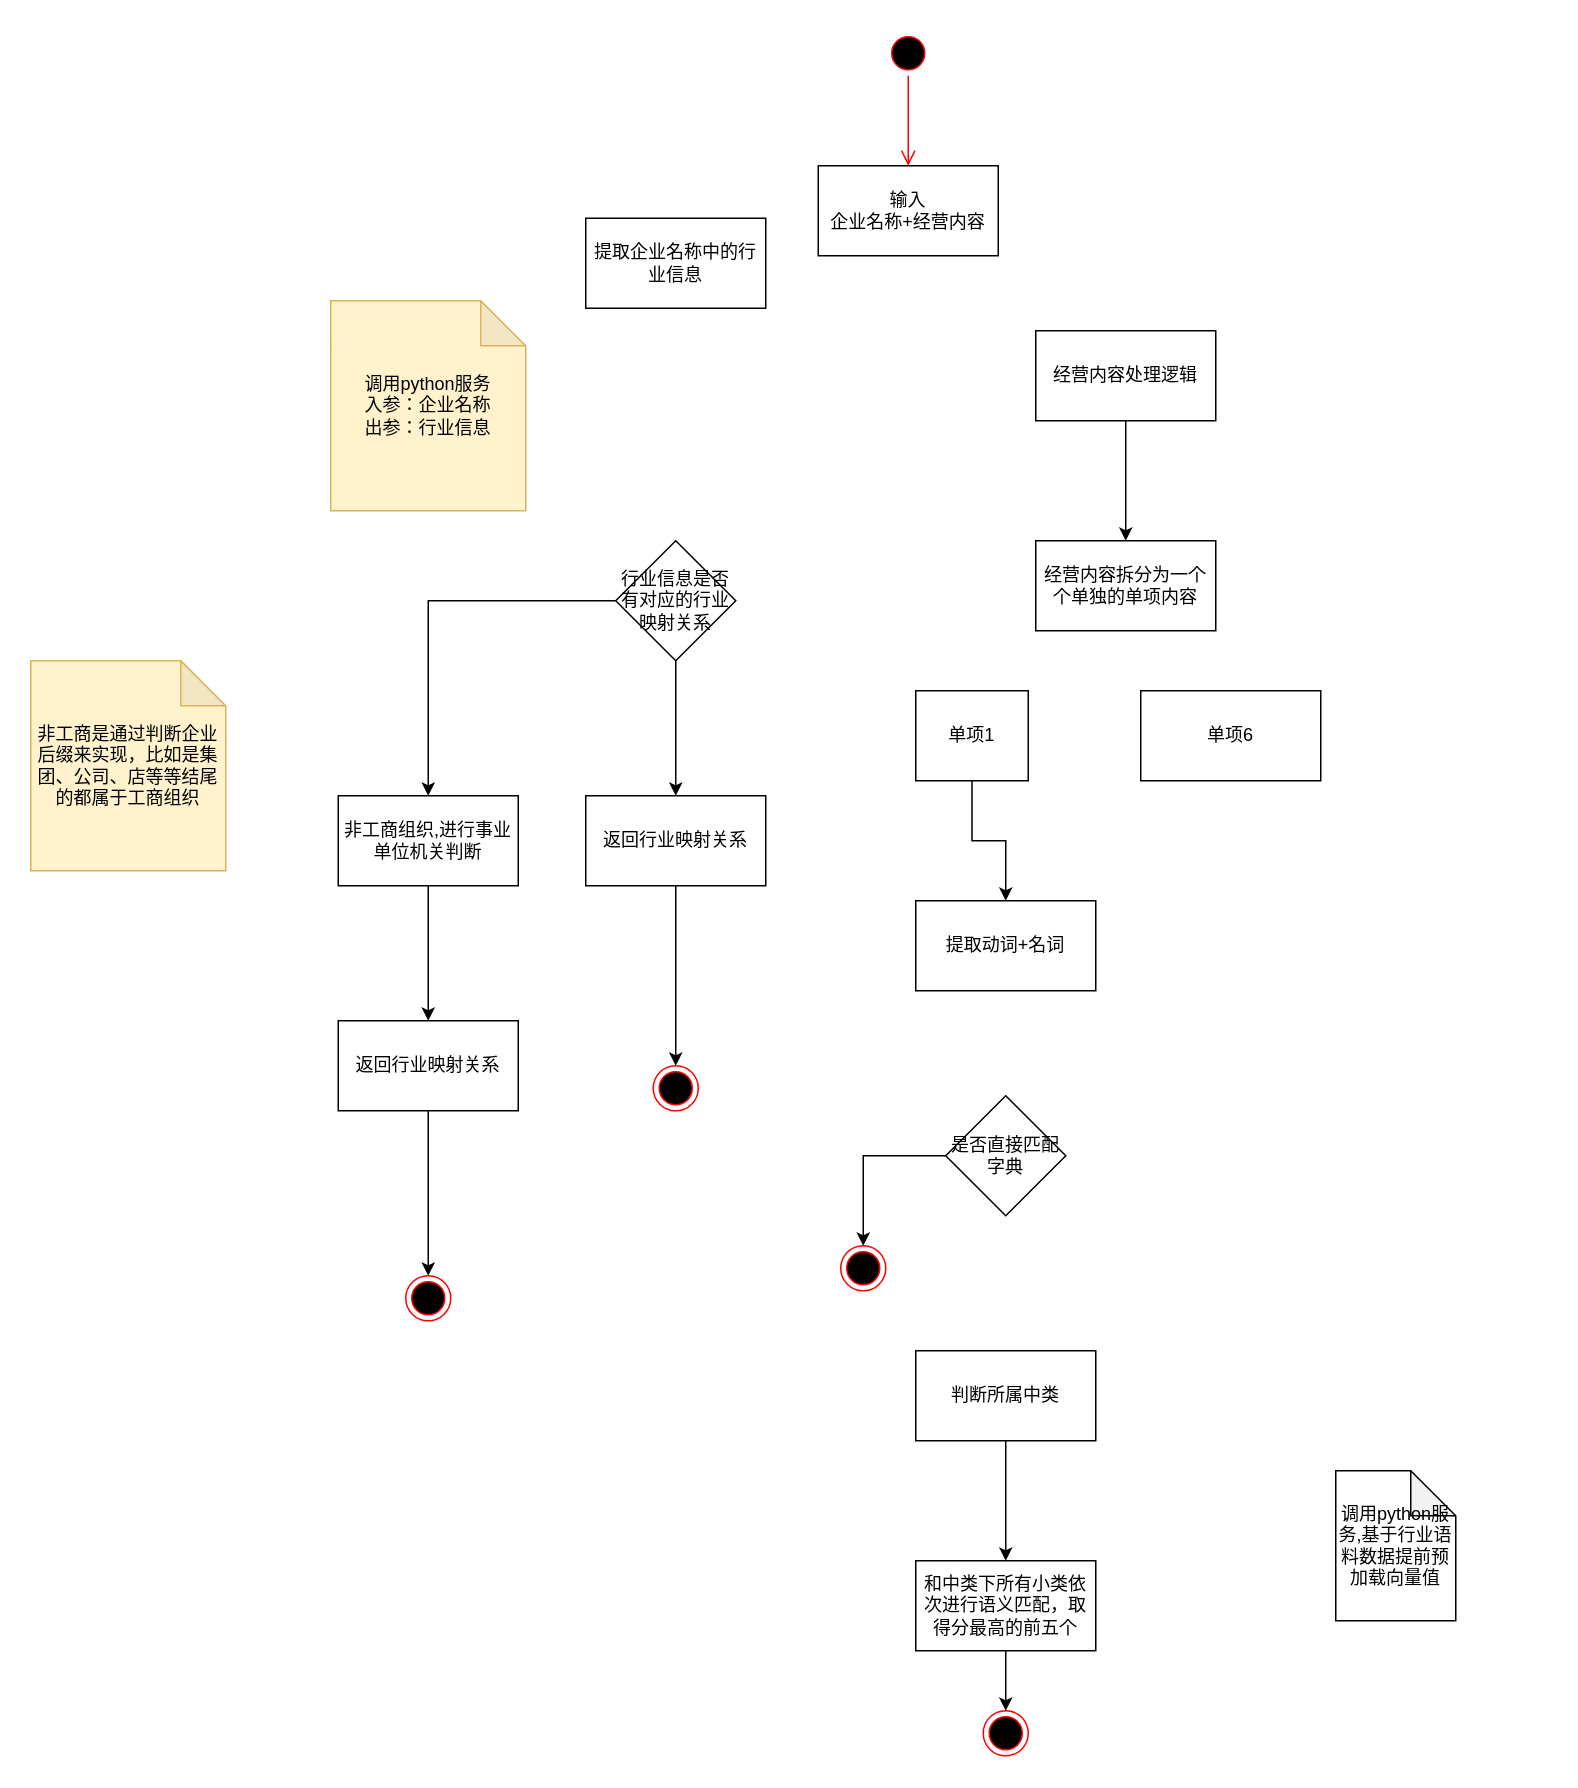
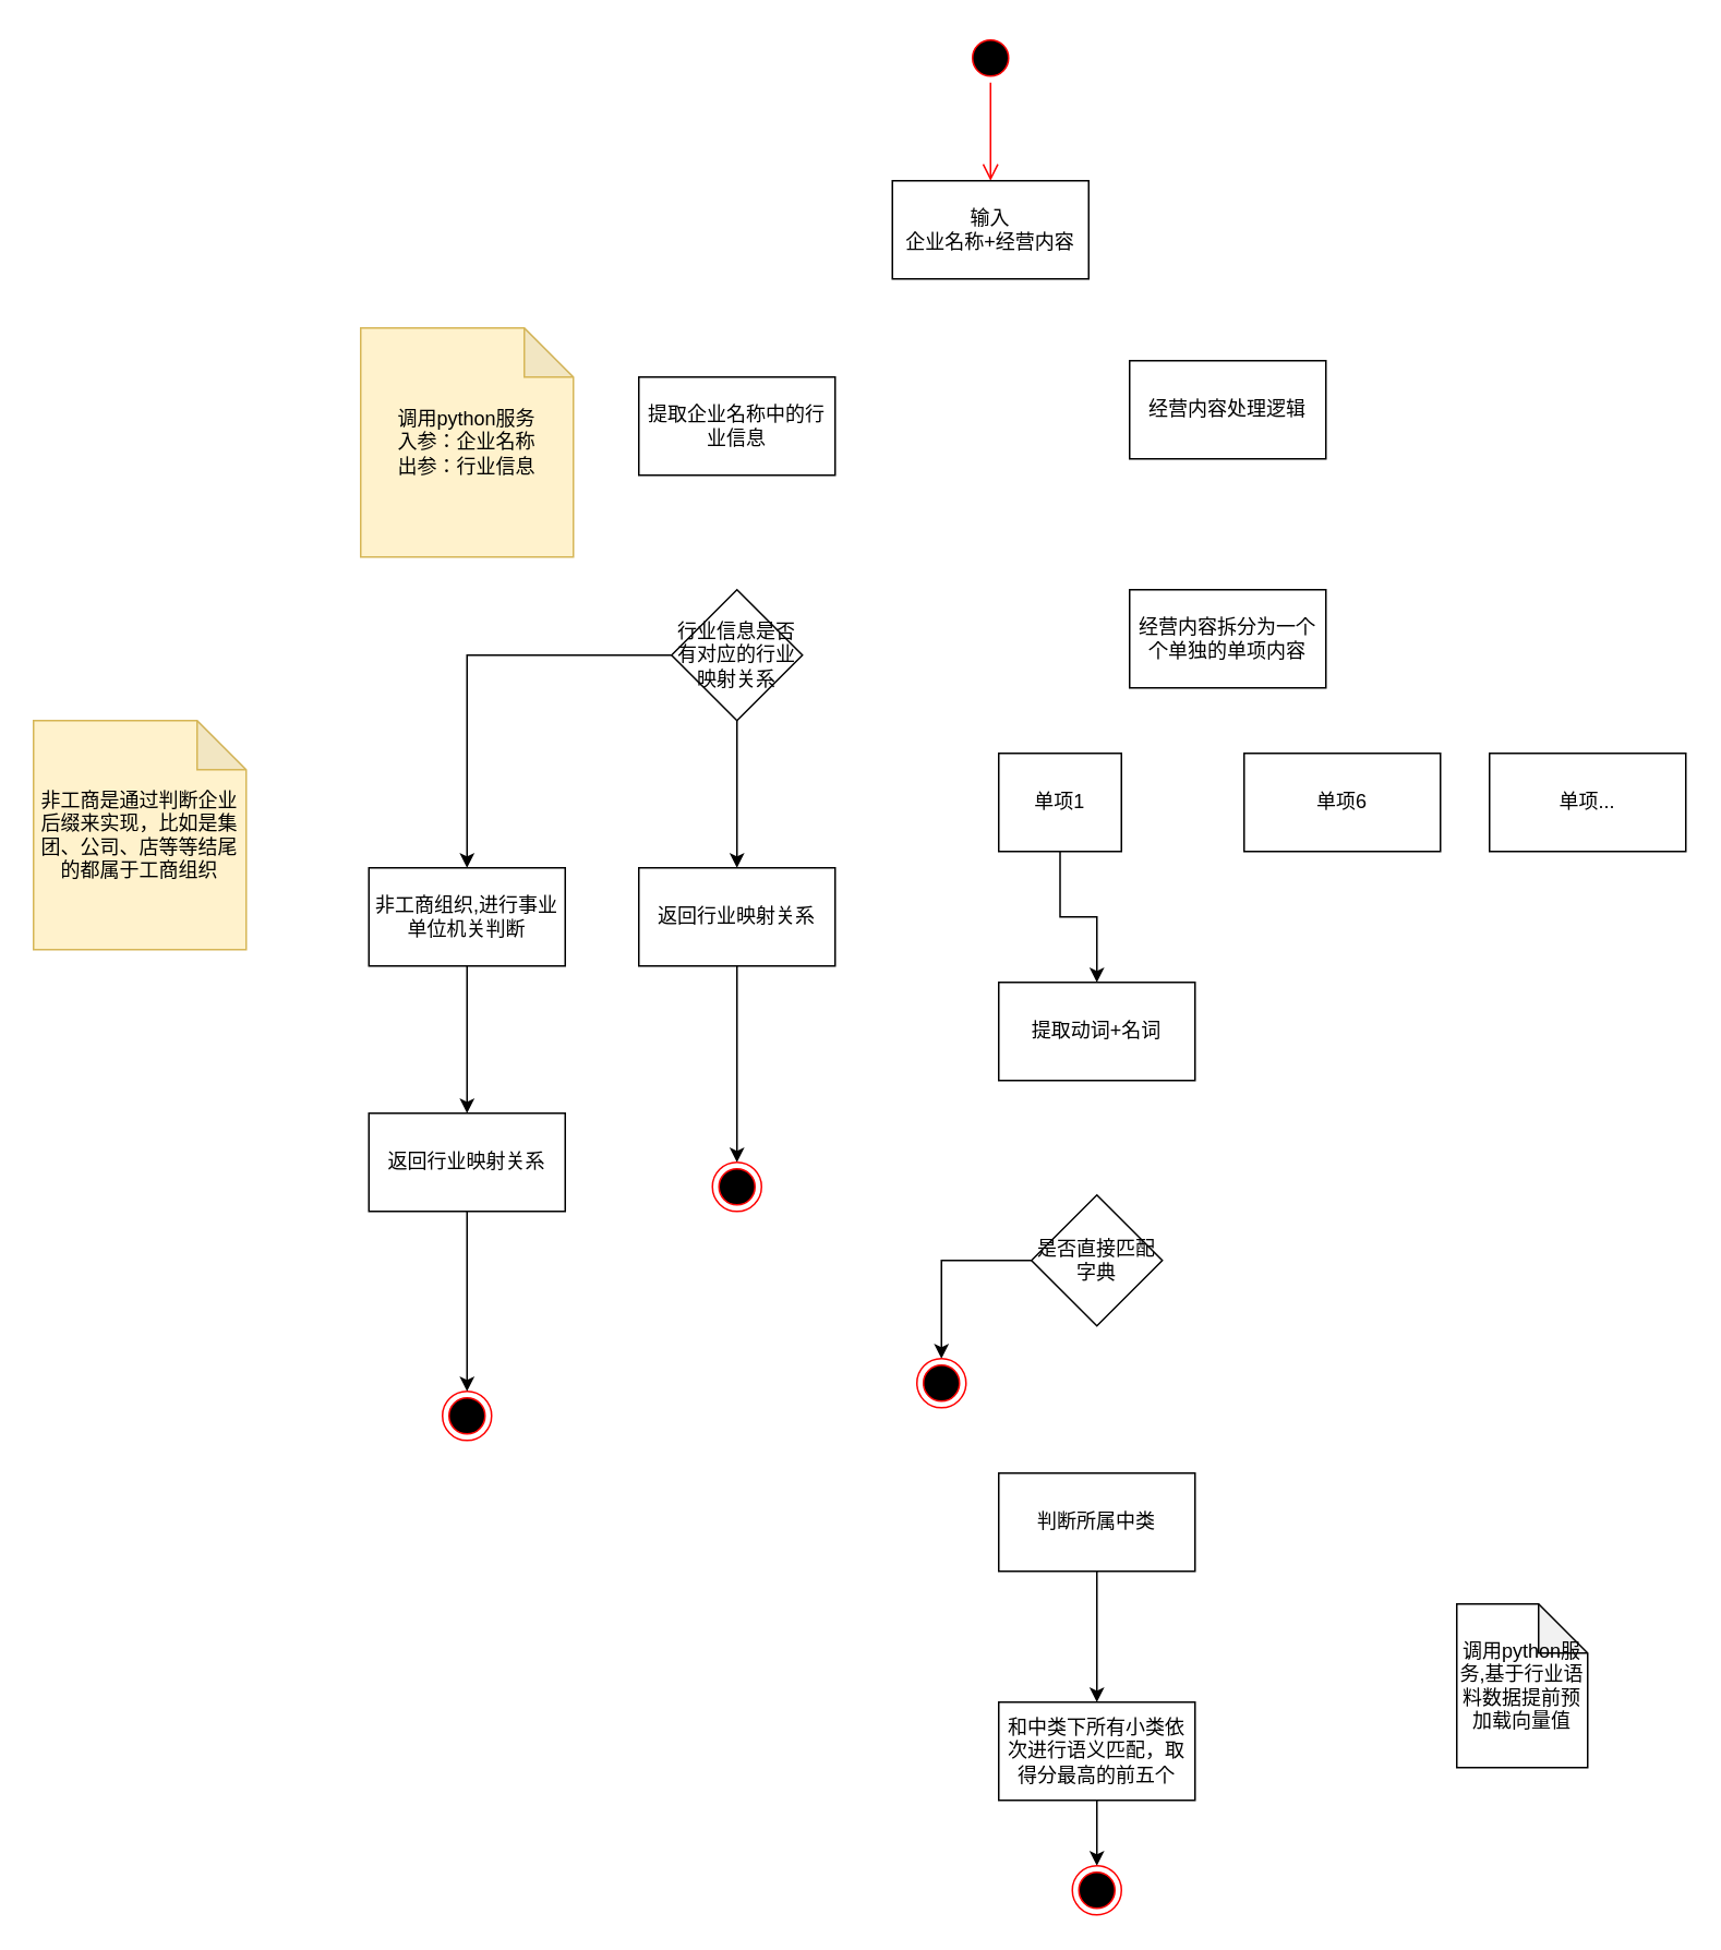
- <mxCell id="5" value="提取企业名称中的行业信息" style="rounded=0;whiteSpace=wrap;html=1;" vertex="1" parent="1"><mxGeometry x="390" y="145" width="120" height="60" as="geometry" /></mxCell>
+ <mxCell id="5" value="提取企业名称中的行业信息" style="rounded=0;whiteSpace=wrap;html=1;" vertex="1" parent="1"><mxGeometry x="390" y="230" width="120" height="60" as="geometry" /></mxCell>
- <mxCell id="6" value="" style="edgeStyle=orthogonalEdgeStyle;rounded=0;orthogonalLoop=1;jettySize=auto;html=1;" edge="1" parent="1" source="7" target="21"><mxGeometry relative="1" as="geometry" /></mxCell>
+ <mxCell id="25" value="单项..." style="rounded=0;whiteSpace=wrap;html=1;" vertex="1" parent="1"><mxGeometry x="910" y="460" width="120" height="60" as="geometry" /></mxCell>
